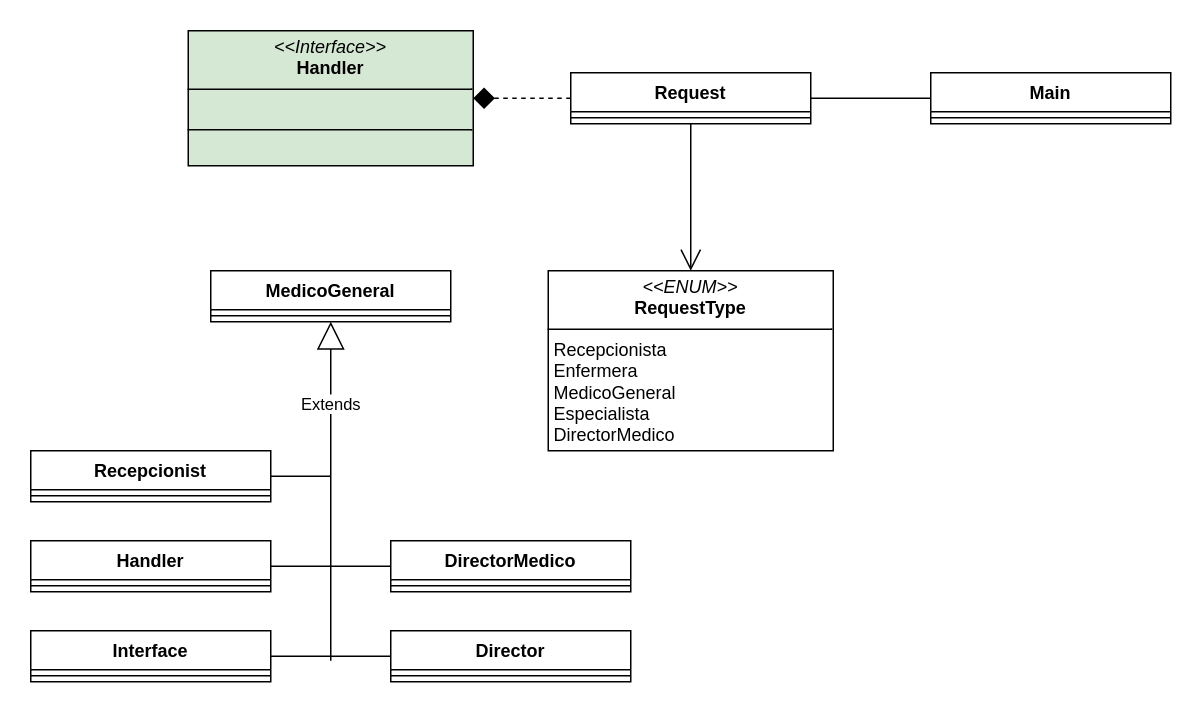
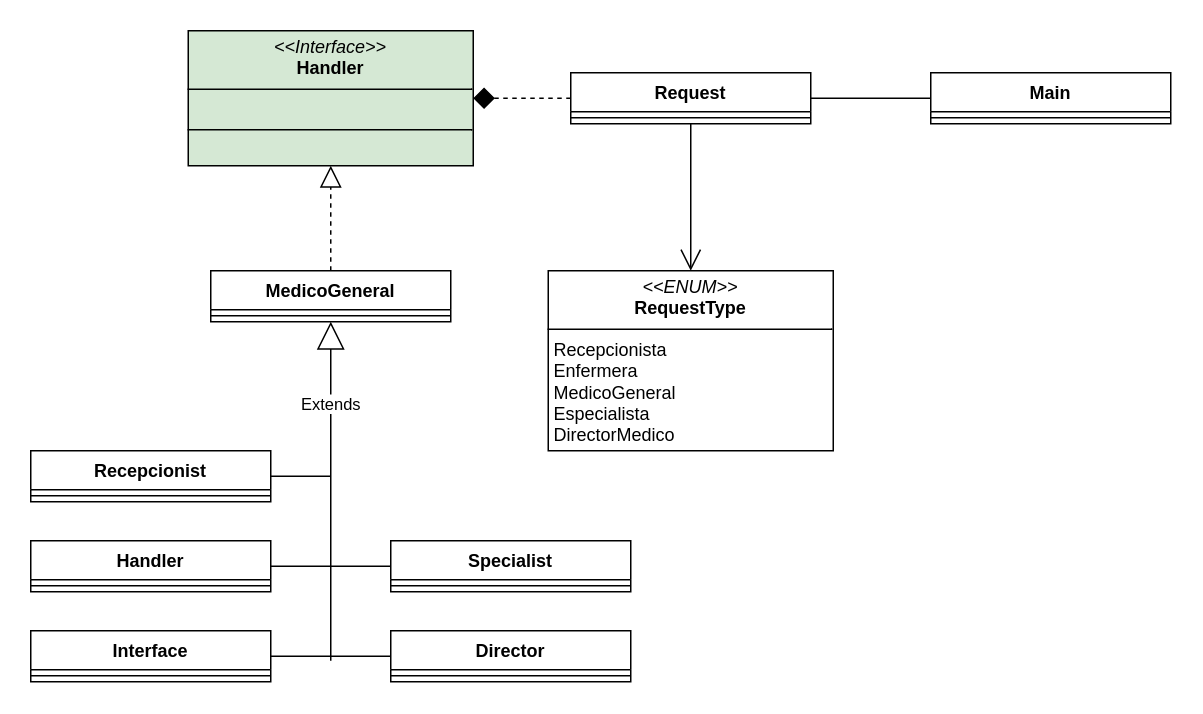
+ <mxCell id="26" value="" style="endArrow=block;dashed=1;endFill=0;endSize=12;html=1;rounded=0;entryX=0.5;entryY=1;entryDx=0;entryDy=0;exitX=0.5;exitY=0;exitDx=0;exitDy=0;" parent="1" source="13" target="2" edge="1"><mxGeometry width="160" relative="1" as="geometry"><mxPoint x="210" y="280" as="sourcePoint" /><mxPoint x="370" y="280" as="targetPoint" /></mxGeometry></mxCell>
- <mxCell id="17" value="DirectorMedico" style="swimlane;fontStyle=1;align=center;verticalAlign=top;childLayout=stackLayout;horizontal=1;startSize=26;horizontalStack=0;resizeParent=1;resizeParentMax=0;resizeLast=0;collapsible=1;marginBottom=0;whiteSpace=wrap;html=1;" parent="1" vertex="1"><mxGeometry x="260" y="360" width="160" height="34" as="geometry" /></mxCell>
+ <mxCell id="17" value="Specialist" style="swimlane;fontStyle=1;align=center;verticalAlign=top;childLayout=stackLayout;horizontal=1;startSize=26;horizontalStack=0;resizeParent=1;resizeParentMax=0;resizeLast=0;collapsible=1;marginBottom=0;whiteSpace=wrap;html=1;" parent="1" vertex="1"><mxGeometry x="260" y="360" width="160" height="34" as="geometry" /></mxCell>
